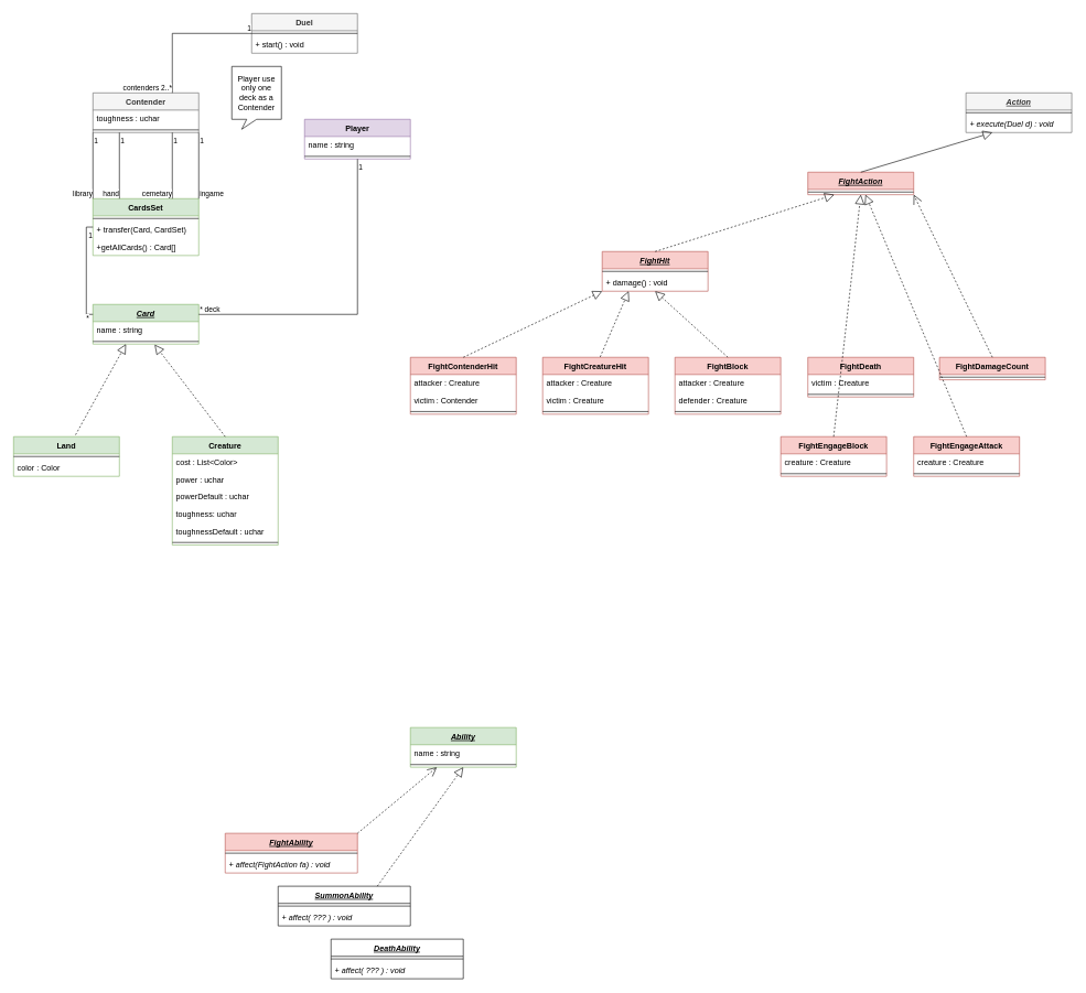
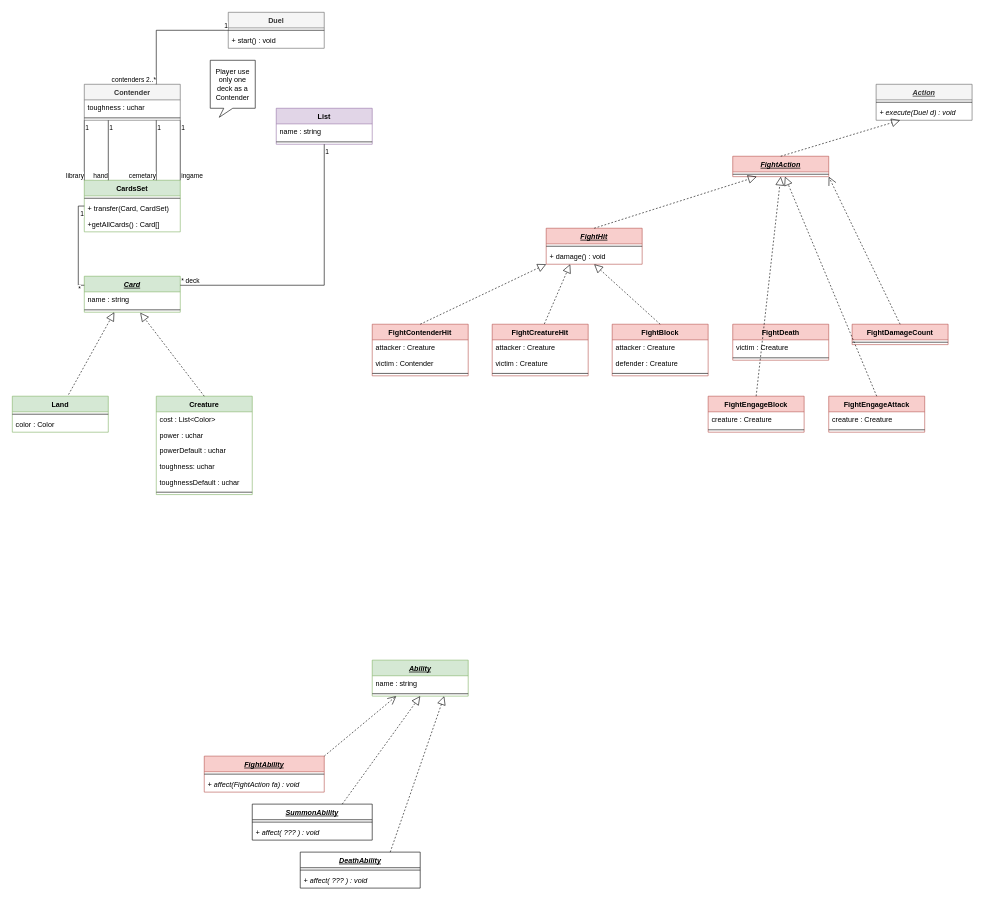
- <mxCell id="47" value="Player" style="swimlane;fontStyle=1;align=center;verticalAlign=top;childLayout=stackLayout;horizontal=1;startSize=26;horizontalStack=0;resizeParent=1;resizeParentMax=0;resizeLast=0;collapsible=1;marginBottom=0;fillColor=#e1d5e7;strokeColor=#9673a6;" parent="1" vertex="1"><mxGeometry x="460" y="180" width="160" height="60" as="geometry" /></mxCell>
+ <mxCell id="47" value="List" style="swimlane;fontStyle=1;align=center;verticalAlign=top;childLayout=stackLayout;horizontal=1;startSize=26;horizontalStack=0;resizeParent=1;resizeParentMax=0;resizeLast=0;collapsible=1;marginBottom=0;fillColor=#e1d5e7;strokeColor=#9673a6;" parent="1" vertex="1"><mxGeometry x="460" y="180" width="160" height="60" as="geometry" /></mxCell>
- <mxCell id="70" value="" style="endArrow=block;dashed=0;endFill=0;endSize=12;html=1;rounded=0;exitX=0.5;exitY=0;exitDx=0;exitDy=0;entryX=0.25;entryY=1;entryDx=0;entryDy=0;" parent="1" source="68" target="65" edge="1"><mxGeometry width="160" relative="1" as="geometry"><mxPoint x="860" y="300" as="sourcePoint" /><mxPoint x="1020" y="300" as="targetPoint" /></mxGeometry></mxCell>
+ <mxCell id="70" value="" style="endArrow=block;dashed=1;endFill=0;endSize=12;html=1;rounded=0;exitX=0.5;exitY=0;exitDx=0;exitDy=0;entryX=0.25;entryY=1;entryDx=0;entryDy=0;" parent="1" source="68" target="65" edge="1"><mxGeometry width="160" relative="1" as="geometry"><mxPoint x="860" y="300" as="sourcePoint" /><mxPoint x="1020" y="300" as="targetPoint" /></mxGeometry></mxCell>
+ <mxCell id="64" value="" style="endArrow=block;dashed=1;endFill=0;endSize=12;html=1;rounded=0;entryX=0.75;entryY=1;entryDx=0;entryDy=0;exitX=0.75;exitY=0;exitDx=0;exitDy=0;" parent="1" source="59" target="16" edge="1"><mxGeometry width="160" relative="1" as="geometry"><mxPoint x="760" y="1350" as="sourcePoint" /><mxPoint x="430" y="1300" as="targetPoint" /></mxGeometry></mxCell>
